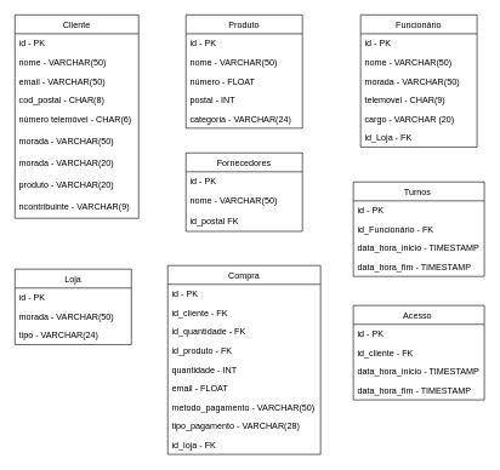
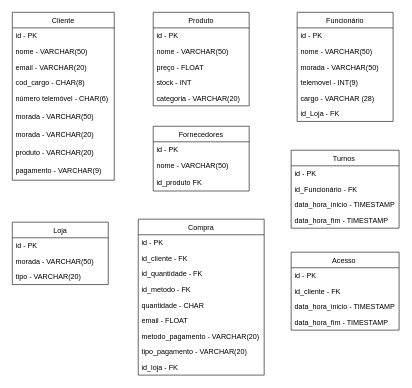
- <mxCell id="5" value="email - VARCHAR(50)" style="text;strokeColor=none;fillColor=none;align=left;verticalAlign=top;spacingLeft=4;spacingRight=4;overflow=hidden;rotatable=0;points=[[0,0.5],[1,0.5]];portConstraint=eastwest;" parent="2" vertex="1"><mxGeometry y="78" width="170" height="26" as="geometry" /></mxCell>
+ <mxCell id="5" value="email - VARCHAR(20)" style="text;strokeColor=none;fillColor=none;align=left;verticalAlign=top;spacingLeft=4;spacingRight=4;overflow=hidden;rotatable=0;points=[[0,0.5],[1,0.5]];portConstraint=eastwest;" parent="2" vertex="1"><mxGeometry y="78" width="170" height="26" as="geometry" /></mxCell>
- <mxCell id="15" value="número - FLOAT" style="text;strokeColor=none;fillColor=none;align=left;verticalAlign=top;spacingLeft=4;spacingRight=4;overflow=hidden;rotatable=0;points=[[0,0.5],[1,0.5]];portConstraint=eastwest;" parent="12" vertex="1"><mxGeometry y="78" width="160" height="26" as="geometry" /></mxCell>
+ <mxCell id="15" value="preço - FLOAT" style="text;strokeColor=none;fillColor=none;align=left;verticalAlign=top;spacingLeft=4;spacingRight=4;overflow=hidden;rotatable=0;points=[[0,0.5],[1,0.5]];portConstraint=eastwest;" parent="12" vertex="1"><mxGeometry y="78" width="160" height="26" as="geometry" /></mxCell>
- <mxCell id="6" value="cod_postal - CHAR(8)" style="text;strokeColor=none;fillColor=none;align=left;verticalAlign=top;spacingLeft=4;spacingRight=4;overflow=hidden;rotatable=0;points=[[0,0.5],[1,0.5]];portConstraint=eastwest;" parent="2" vertex="1"><mxGeometry y="104" width="170" height="26" as="geometry" /></mxCell>
+ <mxCell id="6" value="cod_cargo - CHAR(8)" style="text;strokeColor=none;fillColor=none;align=left;verticalAlign=top;spacingLeft=4;spacingRight=4;overflow=hidden;rotatable=0;points=[[0,0.5],[1,0.5]];portConstraint=eastwest;" parent="2" vertex="1"><mxGeometry y="104" width="170" height="26" as="geometry" /></mxCell>
- <mxCell id="16" value="postal - INT" style="text;strokeColor=none;fillColor=none;align=left;verticalAlign=top;spacingLeft=4;spacingRight=4;overflow=hidden;rotatable=0;points=[[0,0.5],[1,0.5]];portConstraint=eastwest;" parent="12" vertex="1"><mxGeometry y="104" width="160" height="26" as="geometry" /></mxCell>
+ <mxCell id="16" value="stock - INT" style="text;strokeColor=none;fillColor=none;align=left;verticalAlign=top;spacingLeft=4;spacingRight=4;overflow=hidden;rotatable=0;points=[[0,0.5],[1,0.5]];portConstraint=eastwest;" parent="12" vertex="1"><mxGeometry y="104" width="160" height="26" as="geometry" /></mxCell>
- <mxCell id="22" value="telemovel - CHAR(9)" style="text;strokeColor=none;fillColor=none;align=left;verticalAlign=top;spacingLeft=4;spacingRight=4;overflow=hidden;rotatable=0;points=[[0,0.5],[1,0.5]];portConstraint=eastwest;" parent="18" vertex="1"><mxGeometry y="104" width="160" height="26" as="geometry" /></mxCell>
+ <mxCell id="22" value="telemovel - INT(9)" style="text;strokeColor=none;fillColor=none;align=left;verticalAlign=top;spacingLeft=4;spacingRight=4;overflow=hidden;rotatable=0;points=[[0,0.5],[1,0.5]];portConstraint=eastwest;" parent="18" vertex="1"><mxGeometry y="104" width="160" height="26" as="geometry" /></mxCell>
- <mxCell id="17" value="categoria - VARCHAR(24)" style="text;strokeColor=none;fillColor=none;align=left;verticalAlign=top;spacingLeft=4;spacingRight=4;overflow=hidden;rotatable=0;points=[[0,0.5],[1,0.5]];portConstraint=eastwest;" parent="12" vertex="1"><mxGeometry y="130" width="160" height="26" as="geometry" /></mxCell>
+ <mxCell id="17" value="categoria - VARCHAR(20)" style="text;strokeColor=none;fillColor=none;align=left;verticalAlign=top;spacingLeft=4;spacingRight=4;overflow=hidden;rotatable=0;points=[[0,0.5],[1,0.5]];portConstraint=eastwest;" parent="12" vertex="1"><mxGeometry y="130" width="160" height="26" as="geometry" /></mxCell>
- <mxCell id="23" value="cargo - VARCHAR (20)" style="text;strokeColor=none;fillColor=none;align=left;verticalAlign=top;spacingLeft=4;spacingRight=4;overflow=hidden;rotatable=0;points=[[0,0.5],[1,0.5]];portConstraint=eastwest;" parent="18" vertex="1"><mxGeometry y="130" width="160" height="26" as="geometry" /></mxCell>
+ <mxCell id="23" value="cargo - VARCHAR (28)" style="text;strokeColor=none;fillColor=none;align=left;verticalAlign=top;spacingLeft=4;spacingRight=4;overflow=hidden;rotatable=0;points=[[0,0.5],[1,0.5]];portConstraint=eastwest;" parent="18" vertex="1"><mxGeometry y="130" width="160" height="26" as="geometry" /></mxCell>
- <mxCell id="11" value="ncontribuinte - VARCHAR(9)" style="text;strokeColor=none;fillColor=none;align=left;verticalAlign=top;spacingLeft=4;spacingRight=4;overflow=hidden;rotatable=0;points=[[0,0.5],[1,0.5]];portConstraint=eastwest;" parent="2" vertex="1"><mxGeometry y="250" width="170" height="30" as="geometry" /></mxCell>
+ <mxCell id="11" value="pagamento - VARCHAR(9)" style="text;strokeColor=none;fillColor=none;align=left;verticalAlign=top;spacingLeft=4;spacingRight=4;overflow=hidden;rotatable=0;points=[[0,0.5],[1,0.5]];portConstraint=eastwest;" parent="2" vertex="1"><mxGeometry y="250" width="170" height="30" as="geometry" /></mxCell>
- <mxCell id="37" value="id_postal FK" style="text;strokeColor=none;fillColor=none;align=left;verticalAlign=top;spacingLeft=4;spacingRight=4;overflow=hidden;rotatable=0;points=[[0,0.5],[1,0.5]];portConstraint=eastwest;" parent="34" vertex="1"><mxGeometry y="80" width="160" height="28" as="geometry" /></mxCell>
+ <mxCell id="37" value="id_produto FK" style="text;strokeColor=none;fillColor=none;align=left;verticalAlign=top;spacingLeft=4;spacingRight=4;overflow=hidden;rotatable=0;points=[[0,0.5],[1,0.5]];portConstraint=eastwest;" parent="34" vertex="1"><mxGeometry y="80" width="160" height="28" as="geometry" /></mxCell>
- <mxCell id="28" value="tipo - VARCHAR(24)" style="text;strokeColor=none;fillColor=none;align=left;verticalAlign=top;spacingLeft=4;spacingRight=4;overflow=hidden;rotatable=0;points=[[0,0.5],[1,0.5]];portConstraint=eastwest;" parent="25" vertex="1"><mxGeometry y="78" width="160" height="26" as="geometry" /></mxCell>
+ <mxCell id="28" value="tipo - VARCHAR(20)" style="text;strokeColor=none;fillColor=none;align=left;verticalAlign=top;spacingLeft=4;spacingRight=4;overflow=hidden;rotatable=0;points=[[0,0.5],[1,0.5]];portConstraint=eastwest;" parent="25" vertex="1"><mxGeometry y="78" width="160" height="26" as="geometry" /></mxCell>
- <mxCell id="42" value="id_produto - FK " style="text;strokeColor=none;fillColor=none;align=left;verticalAlign=top;spacingLeft=4;spacingRight=4;overflow=hidden;rotatable=0;points=[[0,0.5],[1,0.5]];portConstraint=eastwest;" parent="38" vertex="1"><mxGeometry y="104" width="210" height="26" as="geometry" /></mxCell>
+ <mxCell id="42" value="id_metodo - FK " style="text;strokeColor=none;fillColor=none;align=left;verticalAlign=top;spacingLeft=4;spacingRight=4;overflow=hidden;rotatable=0;points=[[0,0.5],[1,0.5]];portConstraint=eastwest;" parent="38" vertex="1"><mxGeometry y="104" width="210" height="26" as="geometry" /></mxCell>
- <mxCell id="43" value="quantidade - INT" style="text;strokeColor=none;fillColor=none;align=left;verticalAlign=top;spacingLeft=4;spacingRight=4;overflow=hidden;rotatable=0;points=[[0,0.5],[1,0.5]];portConstraint=eastwest;" parent="38" vertex="1"><mxGeometry y="130" width="210" height="26" as="geometry" /></mxCell>
+ <mxCell id="43" value="quantidade - CHAR" style="text;strokeColor=none;fillColor=none;align=left;verticalAlign=top;spacingLeft=4;spacingRight=4;overflow=hidden;rotatable=0;points=[[0,0.5],[1,0.5]];portConstraint=eastwest;" parent="38" vertex="1"><mxGeometry y="130" width="210" height="26" as="geometry" /></mxCell>
- <mxCell id="45" value="metodo_pagamento - VARCHAR(50) " style="text;strokeColor=none;fillColor=none;align=left;verticalAlign=top;spacingLeft=4;spacingRight=4;overflow=hidden;rotatable=0;points=[[0,0.5],[1,0.5]];portConstraint=eastwest;" parent="38" vertex="1"><mxGeometry y="182" width="210" height="26" as="geometry" /></mxCell>
+ <mxCell id="45" value="metodo_pagamento - VARCHAR(20) " style="text;strokeColor=none;fillColor=none;align=left;verticalAlign=top;spacingLeft=4;spacingRight=4;overflow=hidden;rotatable=0;points=[[0,0.5],[1,0.5]];portConstraint=eastwest;" parent="38" vertex="1"><mxGeometry y="182" width="210" height="26" as="geometry" /></mxCell>
- <mxCell id="46" value="tipo_pagamento - VARCHAR(28)" style="text;strokeColor=none;fillColor=none;align=left;verticalAlign=top;spacingLeft=4;spacingRight=4;overflow=hidden;rotatable=0;points=[[0,0.5],[1,0.5]];portConstraint=eastwest;" parent="38" vertex="1"><mxGeometry y="208" width="210" height="26" as="geometry" /></mxCell>
+ <mxCell id="46" value="tipo_pagamento - VARCHAR(20)" style="text;strokeColor=none;fillColor=none;align=left;verticalAlign=top;spacingLeft=4;spacingRight=4;overflow=hidden;rotatable=0;points=[[0,0.5],[1,0.5]];portConstraint=eastwest;" parent="38" vertex="1"><mxGeometry y="208" width="210" height="26" as="geometry" /></mxCell>
